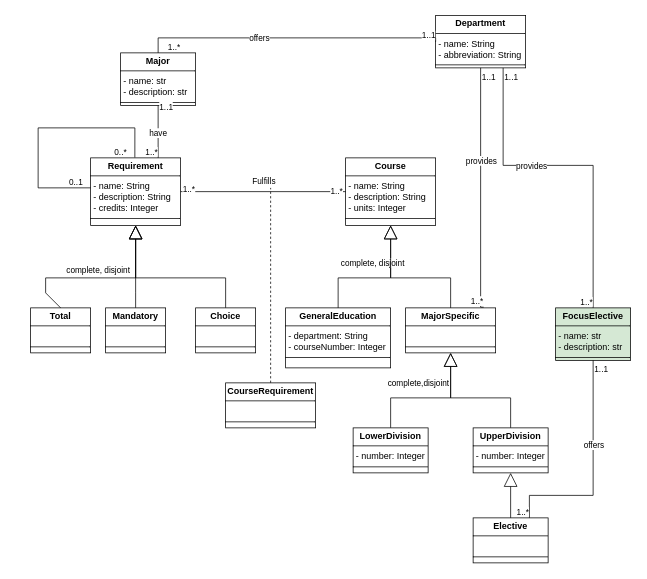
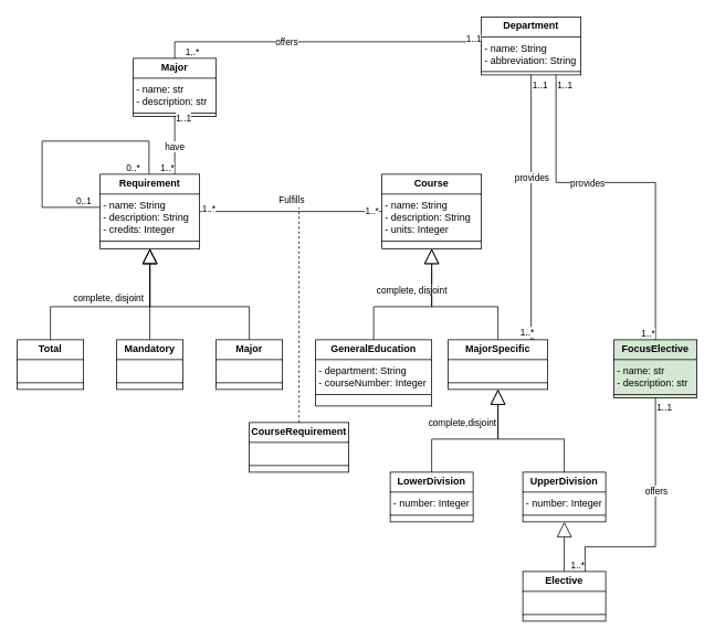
- <mxCell id="40" value="&lt;p style=&quot;margin:0px;margin-top:4px;text-align:center;&quot;&gt;&lt;b&gt;Choice&lt;/b&gt;&lt;/p&gt;&lt;hr size=&quot;1&quot; style=&quot;border-style:solid;&quot;&gt;&lt;p style=&quot;margin:0px;margin-left:4px;&quot;&gt;&lt;br&gt;&lt;/p&gt;&lt;hr size=&quot;1&quot; style=&quot;border-style:solid;&quot;&gt;&lt;p style=&quot;margin:0px;margin-left:4px;&quot;&gt;&lt;br&gt;&lt;/p&gt;" style="verticalAlign=top;align=left;overflow=fill;html=1;whiteSpace=wrap;" parent="1" vertex="1"><mxGeometry x="260" y="410" width="80" height="60" as="geometry" /></mxCell>
+ <mxCell id="40" value="&lt;p style=&quot;margin:0px;margin-top:4px;text-align:center;&quot;&gt;&lt;b&gt;Major&lt;/b&gt;&lt;/p&gt;&lt;hr size=&quot;1&quot; style=&quot;border-style:solid;&quot;&gt;&lt;p style=&quot;margin:0px;margin-left:4px;&quot;&gt;&lt;br&gt;&lt;/p&gt;&lt;hr size=&quot;1&quot; style=&quot;border-style:solid;&quot;&gt;&lt;p style=&quot;margin:0px;margin-left:4px;&quot;&gt;&lt;br&gt;&lt;/p&gt;" style="verticalAlign=top;align=left;overflow=fill;html=1;whiteSpace=wrap;" parent="1" vertex="1"><mxGeometry x="260" y="410" width="80" height="60" as="geometry" /></mxCell>
- <mxCell id="41" value="&lt;p style=&quot;margin:0px;margin-top:4px;text-align:center;&quot;&gt;&lt;b&gt;Total&lt;/b&gt;&lt;/p&gt;&lt;hr size=&quot;1&quot; style=&quot;border-style:solid;&quot;&gt;&lt;p style=&quot;margin:0px;margin-left:4px;&quot;&gt;&lt;br&gt;&lt;/p&gt;&lt;hr size=&quot;1&quot; style=&quot;border-style:solid;&quot;&gt;&lt;p style=&quot;margin:0px;margin-left:4px;&quot;&gt;&lt;br&gt;&lt;/p&gt;" style="verticalAlign=top;align=left;overflow=fill;html=1;whiteSpace=wrap;" parent="1" vertex="1"><mxGeometry x="40" y="410" width="80" height="60" as="geometry" /></mxCell>
+ <mxCell id="41" value="&lt;p style=&quot;margin:0px;margin-top:4px;text-align:center;&quot;&gt;&lt;b&gt;Total&lt;/b&gt;&lt;/p&gt;&lt;hr size=&quot;1&quot; style=&quot;border-style:solid;&quot;&gt;&lt;p style=&quot;margin:0px;margin-left:4px;&quot;&gt;&lt;br&gt;&lt;/p&gt;&lt;hr size=&quot;1&quot; style=&quot;border-style:solid;&quot;&gt;&lt;p style=&quot;margin:0px;margin-left:4px;&quot;&gt;&lt;br&gt;&lt;/p&gt;" style="verticalAlign=top;align=left;overflow=fill;html=1;whiteSpace=wrap;" parent="1" vertex="1"><mxGeometry x="20" y="410" width="80" height="60" as="geometry" /></mxCell>
